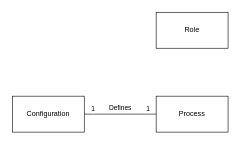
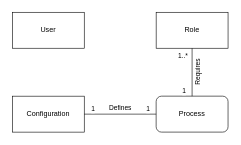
+ <mxCell id="2" value="User" style="rounded=0;whiteSpace=wrap;html=1;" vertex="1" parent="1"><mxGeometry x="20" y="20" width="120" height="60" as="geometry" /></mxCell>
+ <mxCell id="9" value="Requires" style="endArrow=none;html=1;rounded=0;endFill=0;entryX=0.5;entryY=0;entryDx=0;entryDy=0;exitX=0.5;exitY=1;exitDx=0;exitDy=0;anchorPointDirection=1;horizontal=0;" edge="1" parent="1" source="3" target="5"><mxGeometry y="10" relative="1" as="geometry"><mxPoint x="150" y="200" as="sourcePoint" /><mxPoint x="270" y="200" as="targetPoint" /><Array as="points" /><mxPoint as="offset" /></mxGeometry></mxCell>
+ <mxCell id="10" value="1..*" style="edgeLabel;resizable=0;html=1;align=left;verticalAlign=bottom;" connectable="0" vertex="1" parent="9"><mxGeometry x="-1" relative="1" as="geometry"><mxPoint x="-25" y="20" as="offset" /></mxGeometry></mxCell>
+ <mxCell id="11" value="1" style="edgeLabel;resizable=0;html=1;align=right;verticalAlign=bottom;" connectable="0" vertex="1" parent="9"><mxGeometry x="1" relative="1" as="geometry"><mxPoint x="-10" as="offset" /></mxGeometry></mxCell>
- <mxCell id="5" value="Process" style="rounded=0;whiteSpace=wrap;html=1;" vertex="1" parent="1"><mxGeometry x="260" y="160" width="120" height="60" as="geometry" /></mxCell>
+ <mxCell id="5" value="Process" style="whiteSpace=wrap;html=1;rounded=1;" vertex="1" parent="1"><mxGeometry x="260" y="160" width="120" height="60" as="geometry" /></mxCell>
